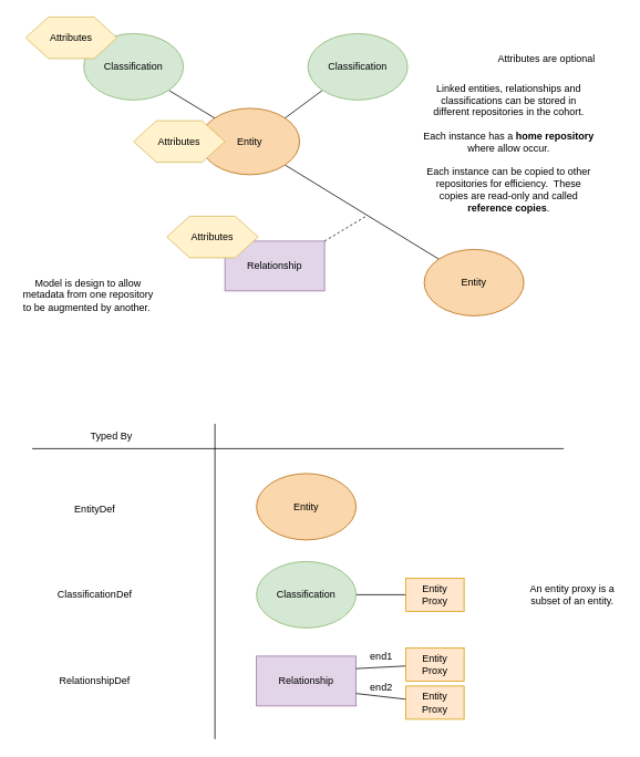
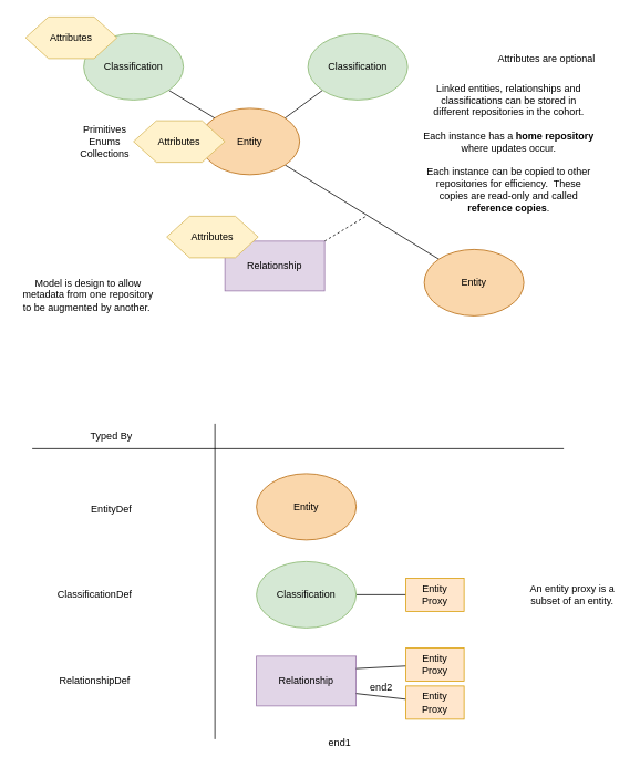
+ <mxCell id="34" value="Primitives&lt;br&gt;Enums&lt;br&gt;Collections" style="text;html=1;align=center;verticalAlign=middle;resizable=0;points=[];;autosize=1;" vertex="1" parent="1"><mxGeometry x="90" y="145" width="70" height="50" as="geometry" /></mxCell>
- <mxCell id="15" value="Linked entities, relationships and classifications can be stored in different repositories in the cohort.&lt;br&gt;&lt;br&gt;Each instance has a &lt;b&gt;home repository&lt;/b&gt; where allow occur.&lt;br&gt;&lt;br&gt;Each instance can be copied to other repositories for efficiency.&amp;nbsp; These copies are read-only and called &lt;b&gt;reference copies&lt;/b&gt;." style="text;html=1;align=center;verticalAlign=middle;resizable=1;points=[];;autosize=0;whiteSpace=wrap;" vertex="1" parent="1"><mxGeometry x="507" y="120" width="210" height="115" as="geometry" /></mxCell>
+ <mxCell id="15" value="Linked entities, relationships and classifications can be stored in different repositories in the cohort.&lt;br&gt;&lt;br&gt;Each instance has a &lt;b&gt;home repository&lt;/b&gt; where updates occur.&lt;br&gt;&lt;br&gt;Each instance can be copied to other repositories for efficiency.&amp;nbsp; These copies are read-only and called &lt;b&gt;reference copies&lt;/b&gt;." style="text;html=1;align=center;verticalAlign=middle;resizable=1;points=[];;autosize=0;whiteSpace=wrap;" vertex="1" parent="1"><mxGeometry x="507" y="120" width="210" height="115" as="geometry" /></mxCell>
- <mxCell id="28" value="EntityDef" style="text;html=1;align=center;verticalAlign=middle;resizable=0;points=[];;autosize=1;" vertex="1" parent="1"><mxGeometry x="83" y="603" width="60" height="20" as="geometry" /></mxCell>
+ <mxCell id="28" value="EntityDef" style="text;html=1;align=center;verticalAlign=middle;resizable=0;points=[];;autosize=1;" vertex="1" parent="1"><mxGeometry x="103" y="603" width="60" height="20" as="geometry" /></mxCell>
- <mxCell id="25" value="end1" style="text;html=1;align=center;verticalAlign=middle;resizable=0;points=[];;autosize=1;" vertex="1" parent="1"><mxGeometry x="438" y="780" width="40" height="20" as="geometry" /></mxCell>
+ <mxCell id="25" value="end1" style="text;html=1;align=center;verticalAlign=middle;resizable=0;points=[];;autosize=1;" vertex="1" parent="1"><mxGeometry x="388" y="885" width="40" height="20" as="geometry" /></mxCell>
